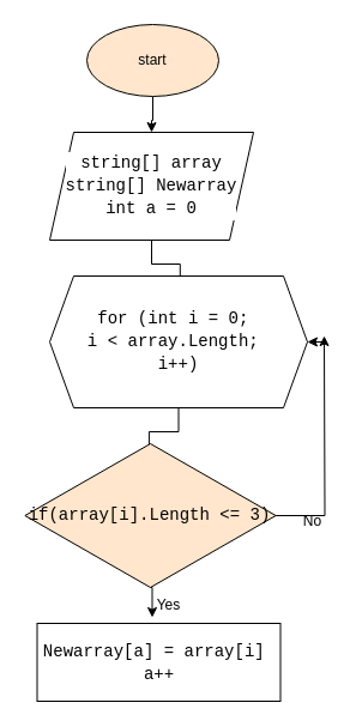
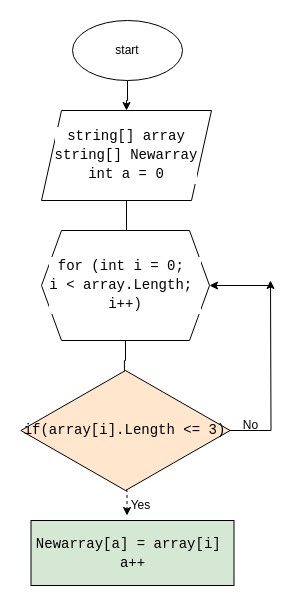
- <mxCell id="3" value="start" style="ellipse;whiteSpace=wrap;html=1;fillColor=#ffe6cc;" vertex="1" parent="1"><mxGeometry x="72" y="20" width="110" height="60" as="geometry" /></mxCell>
+ <mxCell id="3" value="start" style="ellipse;whiteSpace=wrap;html=1;" vertex="1" parent="1"><mxGeometry x="72" y="20" width="110" height="60" as="geometry" /></mxCell>
- <mxCell id="7" value="&lt;div style=&quot;font-family: Consolas, &amp;quot;Courier New&amp;quot;, monospace; font-size: 14px; line-height: 19px;&quot;&gt;for (&lt;span style=&quot;&quot;&gt;int&lt;/span&gt; &lt;span style=&quot;&quot;&gt;i&lt;/span&gt; = &lt;span style=&quot;&quot;&gt;0&lt;/span&gt;;&amp;nbsp;&lt;/div&gt;&lt;div style=&quot;font-family: Consolas, &amp;quot;Courier New&amp;quot;, monospace; font-size: 14px; line-height: 19px;&quot;&gt;&lt;span style=&quot;&quot;&gt;i&lt;/span&gt; &amp;lt; &lt;span style=&quot;&quot;&gt;array&lt;/span&gt;.&lt;span style=&quot;&quot;&gt;Length&lt;/span&gt;;&amp;nbsp;&lt;/div&gt;&lt;div style=&quot;font-family: Consolas, &amp;quot;Courier New&amp;quot;, monospace; font-size: 14px; line-height: 19px;&quot;&gt;&lt;span style=&quot;&quot;&gt;i&lt;/span&gt;++)&lt;/div&gt;" style="shape=hexagon;perimeter=hexagonPerimeter2;whiteSpace=wrap;html=1;fixedSize=1;labelBackgroundColor=default;fontColor=default;" vertex="1" parent="1"><mxGeometry x="41" y="230" width="215" height="110" as="geometry" /></mxCell>
+ <mxCell id="7" value="&lt;div style=&quot;font-family: Consolas, &amp;quot;Courier New&amp;quot;, monospace; font-size: 14px; line-height: 19px;&quot;&gt;for (&lt;span style=&quot;&quot;&gt;int&lt;/span&gt; &lt;span style=&quot;&quot;&gt;i&lt;/span&gt; = &lt;span style=&quot;&quot;&gt;0&lt;/span&gt;;&amp;nbsp;&lt;/div&gt;&lt;div style=&quot;font-family: Consolas, &amp;quot;Courier New&amp;quot;, monospace; font-size: 14px; line-height: 19px;&quot;&gt;&lt;span style=&quot;&quot;&gt;i&lt;/span&gt; &amp;lt; &lt;span style=&quot;&quot;&gt;array&lt;/span&gt;.&lt;span style=&quot;&quot;&gt;Length&lt;/span&gt;;&amp;nbsp;&lt;/div&gt;&lt;div style=&quot;font-family: Consolas, &amp;quot;Courier New&amp;quot;, monospace; font-size: 14px; line-height: 19px;&quot;&gt;&lt;span style=&quot;&quot;&gt;i&lt;/span&gt;++)&lt;/div&gt;" style="shape=hexagon;perimeter=hexagonPerimeter2;whiteSpace=wrap;html=1;fixedSize=1;labelBackgroundColor=default;fontColor=default;" vertex="1" parent="1"><mxGeometry x="41" y="230" width="168" height="110" as="geometry" /></mxCell>
- <mxCell id="14" value="No" style="text;html=1;align=center;verticalAlign=middle;resizable=0;points=[];autosize=1;strokeColor=none;fillColor=none;fontColor=default;" vertex="1" parent="1"><mxGeometry x="239.62" y="420" width="40" height="30" as="geometry" /></mxCell>
+ <mxCell id="14" value="No" style="text;html=1;align=center;verticalAlign=middle;resizable=0;points=[];autosize=1;strokeColor=none;fillColor=none;fontColor=default;" vertex="1" parent="1"><mxGeometry x="229.62" y="410" width="40" height="30" as="geometry" /></mxCell>
- <mxCell id="8" style="edgeStyle=orthogonalEdgeStyle;rounded=0;orthogonalLoop=1;jettySize=auto;html=1;exitX=0.5;exitY=1;exitDx=0;exitDy=0;entryX=0.473;entryY=-0.077;entryDx=0;entryDy=0;entryPerimeter=0;fontColor=default;" edge="1" parent="1" source="10" target="11"><mxGeometry relative="1" as="geometry" /></mxCell>
+ <mxCell id="8" style="edgeStyle=orthogonalEdgeStyle;rounded=0;orthogonalLoop=1;jettySize=auto;html=1;exitX=0.5;exitY=1;exitDx=0;exitDy=0;entryX=0.473;entryY=-0.077;entryDx=0;entryDy=0;entryPerimeter=0;fontColor=default;dashed=1;" edge="1" parent="1" source="10" target="11"><mxGeometry relative="1" as="geometry" /></mxCell>
- <mxCell id="11" value="&lt;div style=&quot;font-family: Consolas, &amp;quot;Courier New&amp;quot;, monospace; font-size: 14px; line-height: 19px;&quot;&gt;&lt;div&gt;Newarray[&lt;span style=&quot;&quot;&gt;a&lt;/span&gt;] = &lt;span style=&quot;&quot;&gt;array&lt;/span&gt;[&lt;span style=&quot;&quot;&gt;i&lt;/span&gt;]&amp;nbsp;&lt;/div&gt;&lt;div&gt;&lt;span style=&quot;background-color: initial;&quot;&gt;a&lt;/span&gt;&lt;span style=&quot;background-color: initial;&quot;&gt;++&lt;/span&gt;&lt;/div&gt;&lt;/div&gt;" style="rounded=0;whiteSpace=wrap;html=1;labelBackgroundColor=none;fontColor=default;" vertex="1" parent="1"><mxGeometry x="30.5" y="520" width="203" height="65" as="geometry" /></mxCell>
+ <mxCell id="11" value="&lt;div style=&quot;font-family: Consolas, &amp;quot;Courier New&amp;quot;, monospace; font-size: 14px; line-height: 19px;&quot;&gt;&lt;div&gt;Newarray[&lt;span style=&quot;&quot;&gt;a&lt;/span&gt;] = &lt;span style=&quot;&quot;&gt;array&lt;/span&gt;[&lt;span style=&quot;&quot;&gt;i&lt;/span&gt;]&amp;nbsp;&lt;/div&gt;&lt;div&gt;&lt;span style=&quot;background-color: initial;&quot;&gt;a&lt;/span&gt;&lt;span style=&quot;background-color: initial;&quot;&gt;++&lt;/span&gt;&lt;/div&gt;&lt;/div&gt;" style="rounded=0;whiteSpace=wrap;html=1;labelBackgroundColor=none;fontColor=default;fillColor=#d5e8d4;" vertex="1" parent="1"><mxGeometry x="30.5" y="520" width="203" height="65" as="geometry" /></mxCell>
